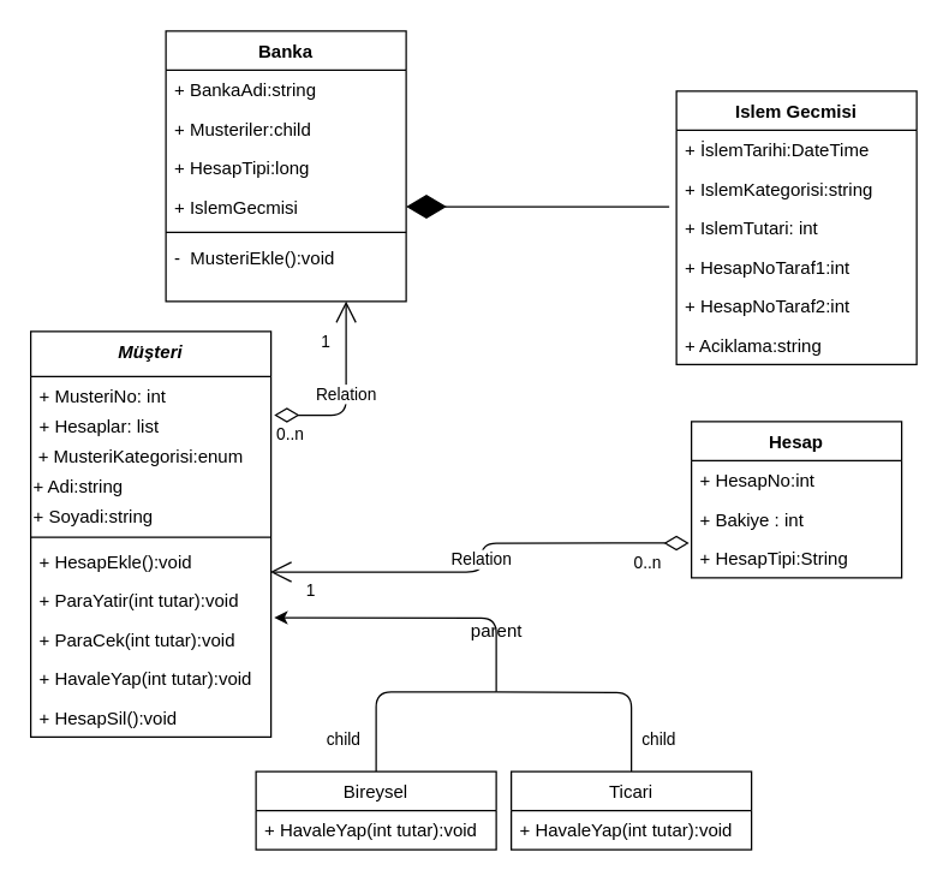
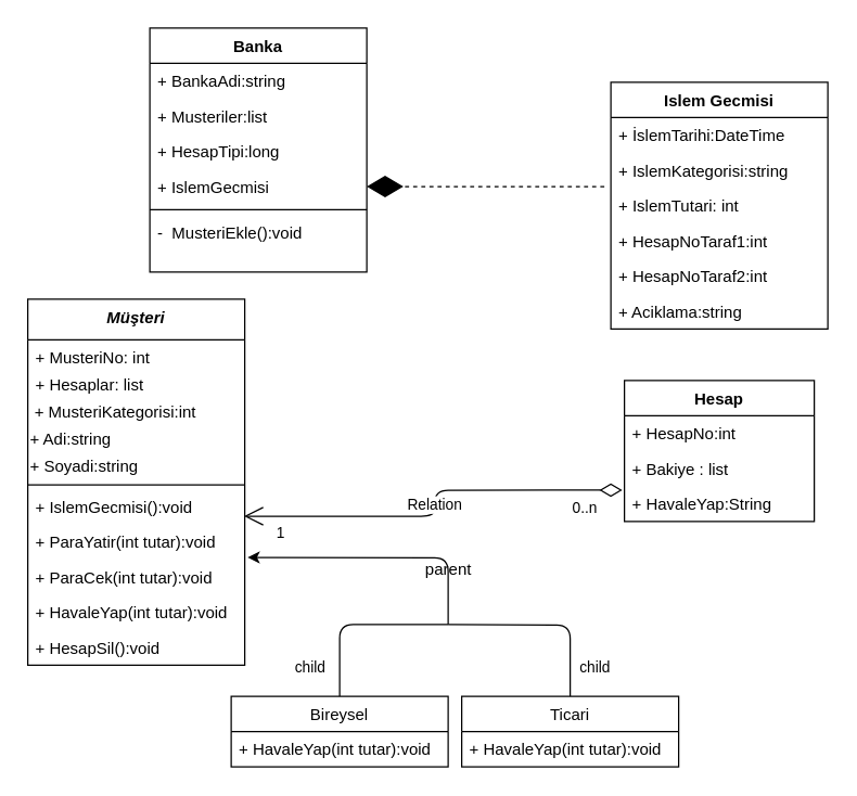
- <mxCell id="16" value="+ Musteriler:child" style="text;align=left;verticalAlign=top;spacingLeft=4;spacingRight=4;overflow=hidden;rotatable=0;points=[[0,0.5],[1,0.5]];portConstraint=eastwest;rounded=0;shadow=0;html=0;" parent="14" vertex="1"><mxGeometry y="52" width="160" height="26" as="geometry" /></mxCell>
+ <mxCell id="16" value="+ Musteriler:list" style="text;align=left;verticalAlign=top;spacingLeft=4;spacingRight=4;overflow=hidden;rotatable=0;points=[[0,0.5],[1,0.5]];portConstraint=eastwest;rounded=0;shadow=0;html=0;" parent="14" vertex="1"><mxGeometry y="52" width="160" height="26" as="geometry" /></mxCell>
- <mxCell id="38" value="" style="endArrow=diamondThin;endFill=1;endSize=24;html=1;entryX=1;entryY=0.5;entryDx=0;entryDy=0;exitX=-0.03;exitY=0.962;exitDx=0;exitDy=0;exitPerimeter=0;" parent="1" source="23" target="18" edge="1"><mxGeometry width="160" relative="1" as="geometry"><mxPoint x="240" y="380" as="sourcePoint" /><mxPoint x="400" y="380" as="targetPoint" /></mxGeometry></mxCell>
+ <mxCell id="38" value="" style="endArrow=diamondThin;endFill=1;endSize=24;html=1;entryX=1;entryY=0.5;entryDx=0;entryDy=0;exitX=-0.03;exitY=0.962;exitDx=0;exitDy=0;exitPerimeter=0;dashed=1;" parent="1" source="23" target="18" edge="1"><mxGeometry width="160" relative="1" as="geometry"><mxPoint x="240" y="380" as="sourcePoint" /><mxPoint x="400" y="380" as="targetPoint" /></mxGeometry></mxCell>
- <mxCell id="35" value="Relation" style="endArrow=open;html=1;endSize=12;startArrow=diamondThin;startSize=14;startFill=0;edgeStyle=orthogonalEdgeStyle;exitX=1.013;exitY=0.242;exitDx=0;exitDy=0;exitPerimeter=0;entryX=0.75;entryY=1;entryDx=0;entryDy=0;" parent="1" source="4" target="14" edge="1"><mxGeometry relative="1" as="geometry"><mxPoint x="240" y="380" as="sourcePoint" /><mxPoint x="400" y="380" as="targetPoint" /></mxGeometry></mxCell>
- <mxCell id="36" value="0..n" style="edgeLabel;resizable=0;html=1;align=left;verticalAlign=top;" parent="35" connectable="0" vertex="1"><mxGeometry x="-1" relative="1" as="geometry" /></mxCell>
- <mxCell id="37" value="1" style="edgeLabel;resizable=0;html=1;align=right;verticalAlign=top;" parent="35" connectable="0" vertex="1"><mxGeometry x="1" relative="1" as="geometry"><mxPoint x="-10" y="14.28" as="offset" /></mxGeometry></mxCell>
- <mxCell id="5" value="&amp;nbsp;+ MusteriKategorisi:enum" style="text;html=1;align=left;verticalAlign=middle;resizable=0;points=[];autosize=1;fontColor=#000000;" parent="2" vertex="1"><mxGeometry y="74" width="160" height="20" as="geometry" /></mxCell>
+ <mxCell id="5" value="&amp;nbsp;+ MusteriKategorisi:int" style="text;html=1;align=left;verticalAlign=middle;resizable=0;points=[];autosize=1;fontColor=#000000;" parent="2" vertex="1"><mxGeometry y="74" width="160" height="20" as="geometry" /></mxCell>
- <mxCell id="30" value="+ Bakiye : int" style="text;strokeColor=none;fillColor=none;align=left;verticalAlign=top;spacingLeft=4;spacingRight=4;overflow=hidden;rotatable=0;points=[[0,0.5],[1,0.5]];portConstraint=eastwest;" parent="28" vertex="1"><mxGeometry y="52" width="140" height="26" as="geometry" /></mxCell>
+ <mxCell id="30" value="+ Bakiye : list" style="text;strokeColor=none;fillColor=none;align=left;verticalAlign=top;spacingLeft=4;spacingRight=4;overflow=hidden;rotatable=0;points=[[0,0.5],[1,0.5]];portConstraint=eastwest;" parent="28" vertex="1"><mxGeometry y="52" width="140" height="26" as="geometry" /></mxCell>
- <mxCell id="31" value="+ HesapTipi:String" style="text;strokeColor=none;fillColor=none;align=left;verticalAlign=top;spacingLeft=4;spacingRight=4;overflow=hidden;rotatable=0;points=[[0,0.5],[1,0.5]];portConstraint=eastwest;" parent="28" vertex="1"><mxGeometry y="78" width="140" height="26" as="geometry" /></mxCell>
+ <mxCell id="31" value="+ HavaleYap:String" style="text;strokeColor=none;fillColor=none;align=left;verticalAlign=top;spacingLeft=4;spacingRight=4;overflow=hidden;rotatable=0;points=[[0,0.5],[1,0.5]];portConstraint=eastwest;" parent="28" vertex="1"><mxGeometry y="78" width="140" height="26" as="geometry" /></mxCell>
- <mxCell id="9" value="+ HesapEkle():void" style="text;align=left;verticalAlign=top;spacingLeft=4;spacingRight=4;overflow=hidden;rotatable=0;points=[[0,0.5],[1,0.5]];portConstraint=eastwest;" parent="2" vertex="1"><mxGeometry y="140" width="160" height="26" as="geometry" /></mxCell>
+ <mxCell id="9" value="+ IslemGecmisi():void" style="text;align=left;verticalAlign=top;spacingLeft=4;spacingRight=4;overflow=hidden;rotatable=0;points=[[0,0.5],[1,0.5]];portConstraint=eastwest;" parent="2" vertex="1"><mxGeometry y="140" width="160" height="26" as="geometry" /></mxCell>
